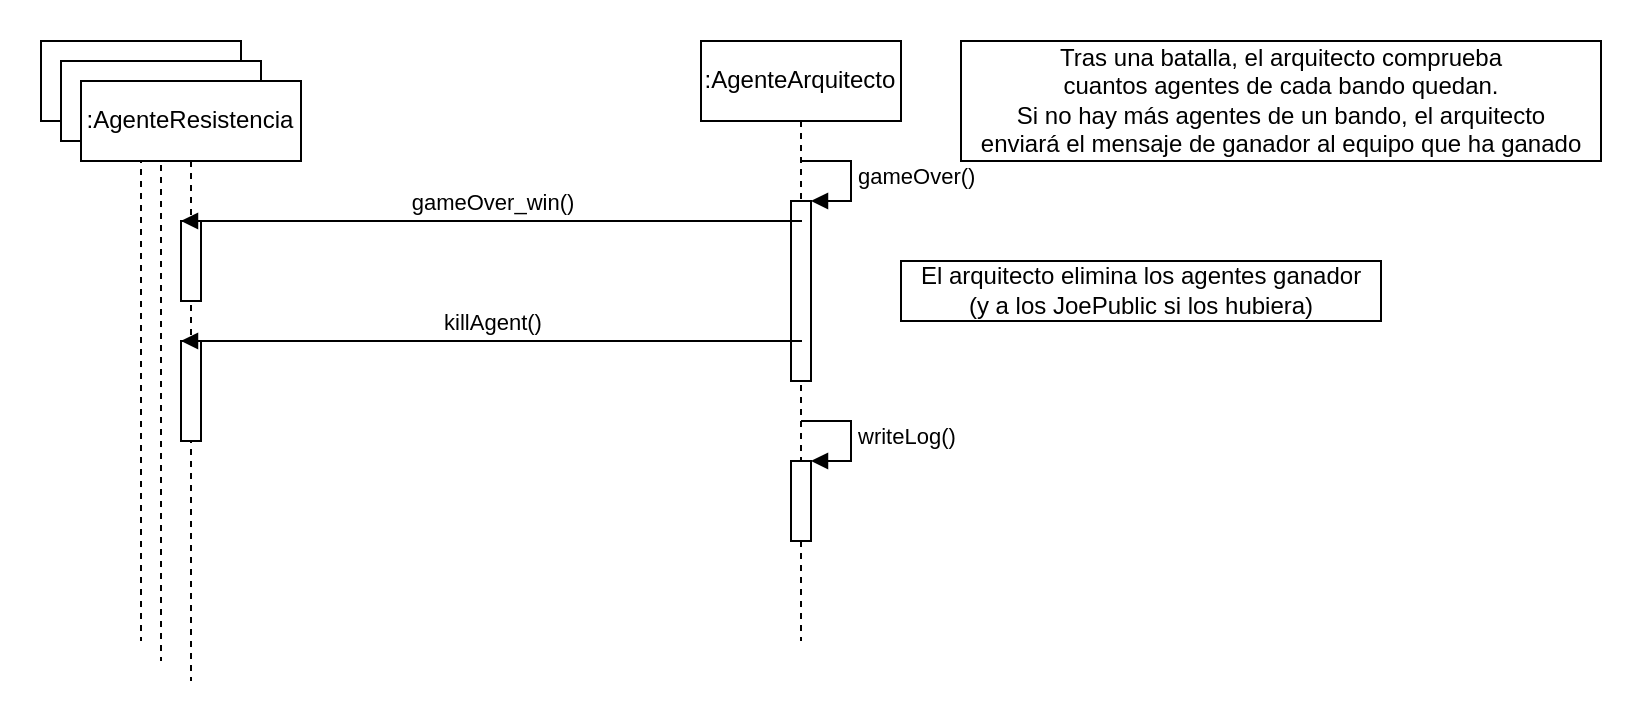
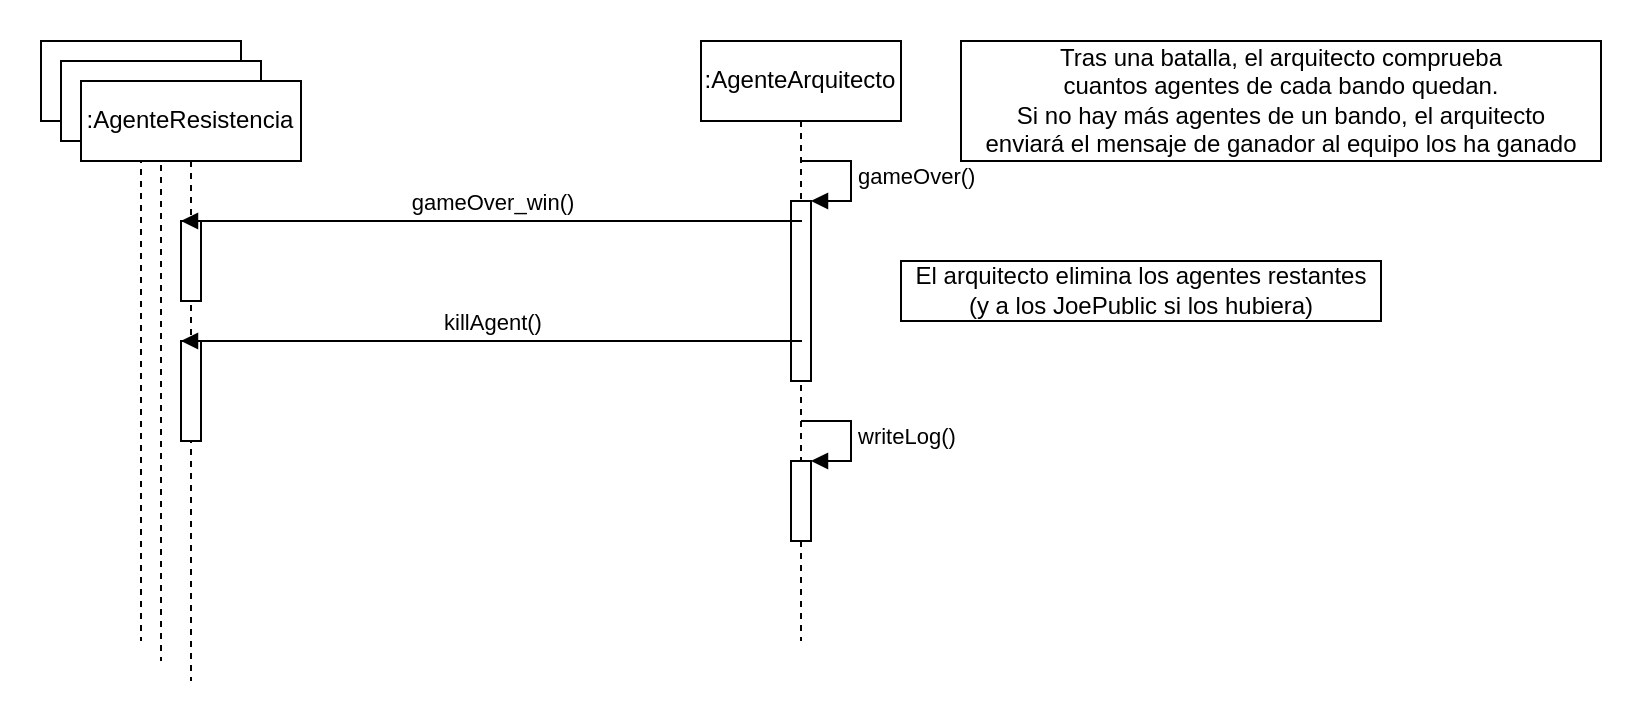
- <mxCell id="13" value="Tras una batalla, el arquitecto comprueba&lt;br&gt;cuantos agentes de cada bando quedan.&lt;br&gt;Si no hay más agentes de un bando, el arquitecto&lt;br&gt;enviará el mensaje de ganador al equipo que ha ganado" style="text;html=1;align=center;verticalAlign=middle;resizable=0;points=[];autosize=1;strokeColor=#000000;" vertex="1" parent="1"><mxGeometry x="480" y="20" width="320" height="60" as="geometry" /></mxCell>
+ <mxCell id="13" value="Tras una batalla, el arquitecto comprueba&lt;br&gt;cuantos agentes de cada bando quedan.&lt;br&gt;Si no hay más agentes de un bando, el arquitecto&lt;br&gt;enviará el mensaje de ganador al equipo los ha ganado" style="text;html=1;align=center;verticalAlign=middle;resizable=0;points=[];autosize=1;strokeColor=#000000;" vertex="1" parent="1"><mxGeometry x="480" y="20" width="320" height="60" as="geometry" /></mxCell>
- <mxCell id="15" value="El arquitecto elimina los agentes ganador&lt;br&gt;(y a los JoePublic si los hubiera)" style="text;html=1;align=center;verticalAlign=middle;resizable=0;points=[];autosize=1;strokeColor=#000000;" vertex="1" parent="1"><mxGeometry x="450" y="130" width="240" height="30" as="geometry" /></mxCell>
+ <mxCell id="15" value="El arquitecto elimina los agentes restantes&lt;br&gt;(y a los JoePublic si los hubiera)" style="text;html=1;align=center;verticalAlign=middle;resizable=0;points=[];autosize=1;strokeColor=#000000;" vertex="1" parent="1"><mxGeometry x="450" y="130" width="240" height="30" as="geometry" /></mxCell>
